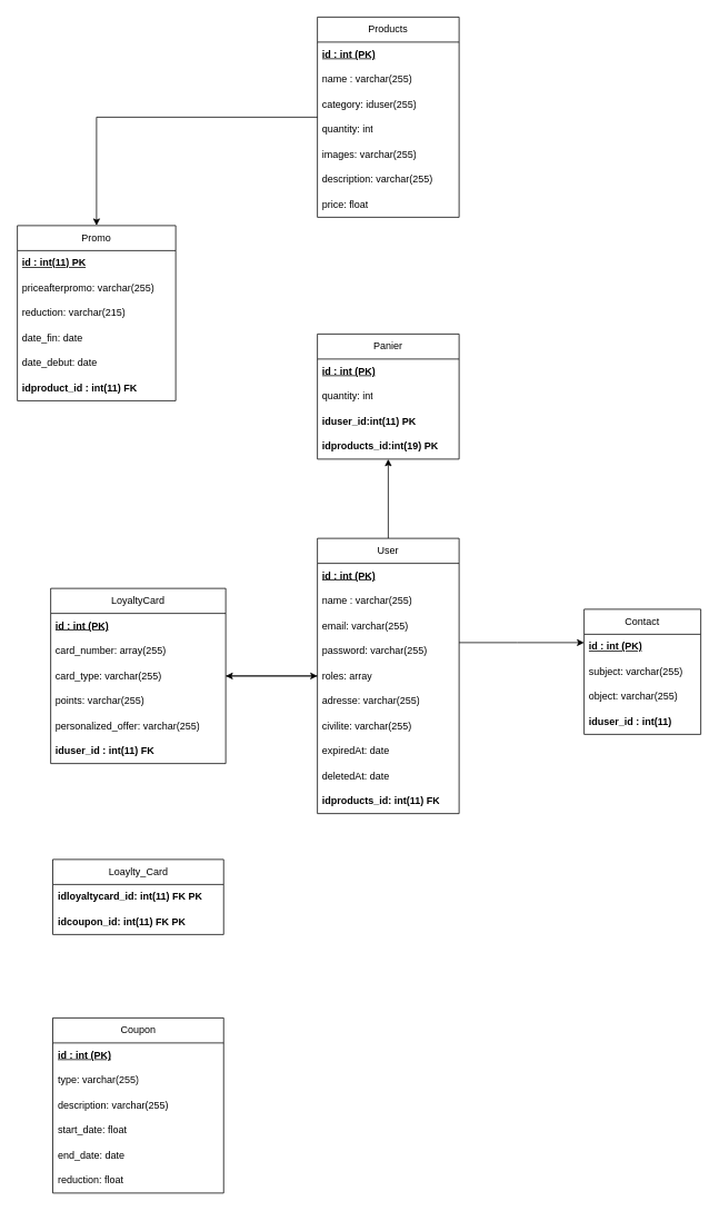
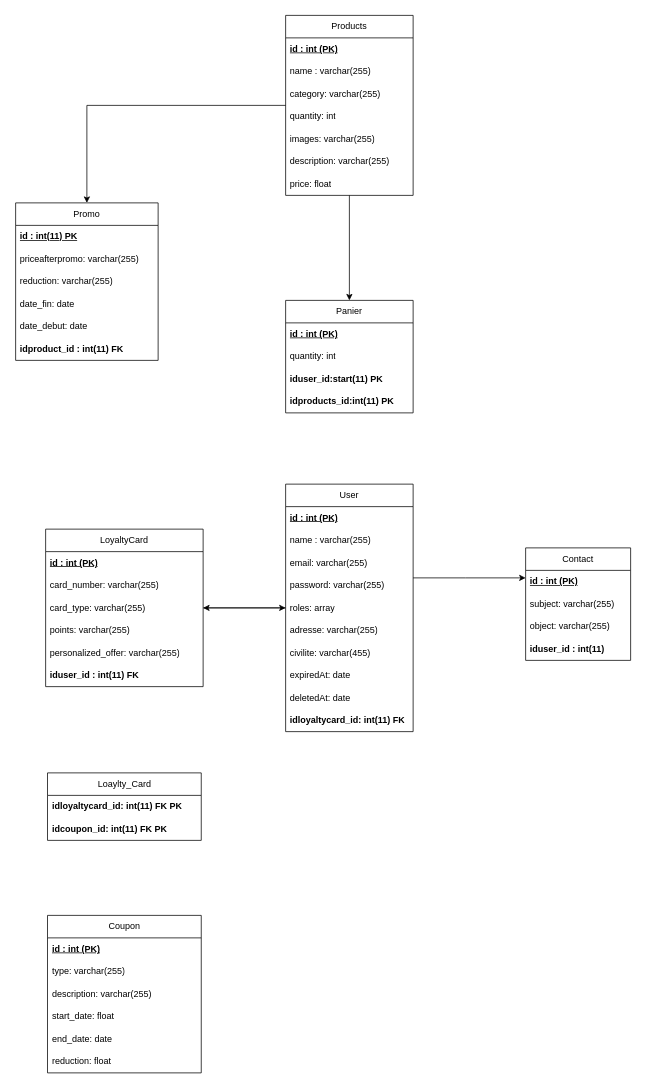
- <mxCell id="27" value="category: iduser(255)" style="text;strokeColor=none;fillColor=none;align=left;verticalAlign=middle;spacingLeft=4;spacingRight=4;overflow=hidden;points=[[0,0.5],[1,0.5]];portConstraint=eastwest;rotatable=0;whiteSpace=wrap;html=1;" parent="24" vertex="1"><mxGeometry y="90" width="170" height="30" as="geometry" /></mxCell>
+ <mxCell id="27" value="category: varchar(255)" style="text;strokeColor=none;fillColor=none;align=left;verticalAlign=middle;spacingLeft=4;spacingRight=4;overflow=hidden;points=[[0,0.5],[1,0.5]];portConstraint=eastwest;rotatable=0;whiteSpace=wrap;html=1;" parent="24" vertex="1"><mxGeometry y="90" width="170" height="30" as="geometry" /></mxCell>
+ <mxCell id="22" style="edgeStyle=orthogonalEdgeStyle;rounded=0;orthogonalLoop=1;jettySize=auto;html=1;" parent="1" source="24" target="52" edge="1"><mxGeometry relative="1" as="geometry" /></mxCell>
- <mxCell id="35" value="reduction: varchar(215)" style="text;strokeColor=none;fillColor=none;align=left;verticalAlign=middle;spacingLeft=4;spacingRight=4;overflow=hidden;points=[[0,0.5],[1,0.5]];portConstraint=eastwest;rotatable=0;whiteSpace=wrap;html=1;" parent="32" vertex="1"><mxGeometry y="90" width="190" height="30" as="geometry" /></mxCell>
+ <mxCell id="35" value="reduction: varchar(255)" style="text;strokeColor=none;fillColor=none;align=left;verticalAlign=middle;spacingLeft=4;spacingRight=4;overflow=hidden;points=[[0,0.5],[1,0.5]];portConstraint=eastwest;rotatable=0;whiteSpace=wrap;html=1;" parent="32" vertex="1"><mxGeometry y="90" width="190" height="30" as="geometry" /></mxCell>
- <mxCell id="55" value="iduser_id:int(11) PK" style="text;strokeColor=none;fillColor=none;align=left;verticalAlign=middle;spacingLeft=4;spacingRight=4;overflow=hidden;points=[[0,0.5],[1,0.5]];portConstraint=eastwest;rotatable=0;whiteSpace=wrap;html=1;fontStyle=1" parent="52" vertex="1"><mxGeometry y="90" width="170" height="30" as="geometry" /></mxCell>
+ <mxCell id="55" value="iduser_id:start(11) PK" style="text;strokeColor=none;fillColor=none;align=left;verticalAlign=middle;spacingLeft=4;spacingRight=4;overflow=hidden;points=[[0,0.5],[1,0.5]];portConstraint=eastwest;rotatable=0;whiteSpace=wrap;html=1;fontStyle=1" parent="52" vertex="1"><mxGeometry y="90" width="170" height="30" as="geometry" /></mxCell>
- <mxCell id="56" value="idproducts_id:int(19) PK" style="text;strokeColor=none;fillColor=none;align=left;verticalAlign=middle;spacingLeft=4;spacingRight=4;overflow=hidden;points=[[0,0.5],[1,0.5]];portConstraint=eastwest;rotatable=0;whiteSpace=wrap;html=1;fontStyle=1" parent="52" vertex="1"><mxGeometry y="120" width="170" height="30" as="geometry" /></mxCell>
+ <mxCell id="56" value="idproducts_id:int(11) PK" style="text;strokeColor=none;fillColor=none;align=left;verticalAlign=middle;spacingLeft=4;spacingRight=4;overflow=hidden;points=[[0,0.5],[1,0.5]];portConstraint=eastwest;rotatable=0;whiteSpace=wrap;html=1;fontStyle=1" parent="52" vertex="1"><mxGeometry y="120" width="170" height="30" as="geometry" /></mxCell>
- <mxCell id="40" style="edgeStyle=orthogonalEdgeStyle;rounded=0;orthogonalLoop=1;jettySize=auto;html=1;" parent="1" source="41" target="52" edge="1"><mxGeometry relative="1" as="geometry" /></mxCell>
- <mxCell id="17" value="card_number: array(255)" style="text;strokeColor=none;fillColor=none;align=left;verticalAlign=middle;spacingLeft=4;spacingRight=4;overflow=hidden;points=[[0,0.5],[1,0.5]];portConstraint=eastwest;rotatable=0;whiteSpace=wrap;html=1;" parent="15" vertex="1"><mxGeometry y="60" width="210" height="30" as="geometry" /></mxCell>
+ <mxCell id="17" value="card_number: varchar(255)" style="text;strokeColor=none;fillColor=none;align=left;verticalAlign=middle;spacingLeft=4;spacingRight=4;overflow=hidden;points=[[0,0.5],[1,0.5]];portConstraint=eastwest;rotatable=0;whiteSpace=wrap;html=1;" parent="15" vertex="1"><mxGeometry y="60" width="210" height="30" as="geometry" /></mxCell>
- <mxCell id="48" value="civilite: varchar(255)" style="text;strokeColor=none;fillColor=none;align=left;verticalAlign=middle;spacingLeft=4;spacingRight=4;overflow=hidden;points=[[0,0.5],[1,0.5]];portConstraint=eastwest;rotatable=0;whiteSpace=wrap;html=1;" parent="41" vertex="1"><mxGeometry y="210" width="170" height="30" as="geometry" /></mxCell>
+ <mxCell id="48" value="civilite: varchar(455)" style="text;strokeColor=none;fillColor=none;align=left;verticalAlign=middle;spacingLeft=4;spacingRight=4;overflow=hidden;points=[[0,0.5],[1,0.5]];portConstraint=eastwest;rotatable=0;whiteSpace=wrap;html=1;" parent="41" vertex="1"><mxGeometry y="210" width="170" height="30" as="geometry" /></mxCell>
- <mxCell id="51" value="idproducts_id: int(11) FK" style="text;strokeColor=none;fillColor=none;align=left;verticalAlign=middle;spacingLeft=4;spacingRight=4;overflow=hidden;points=[[0,0.5],[1,0.5]];portConstraint=eastwest;rotatable=0;whiteSpace=wrap;html=1;fontStyle=1" parent="41" vertex="1"><mxGeometry y="300" width="170" height="30" as="geometry" /></mxCell>
+ <mxCell id="51" value="idloyaltycard_id: int(11) FK" style="text;strokeColor=none;fillColor=none;align=left;verticalAlign=middle;spacingLeft=4;spacingRight=4;overflow=hidden;points=[[0,0.5],[1,0.5]];portConstraint=eastwest;rotatable=0;whiteSpace=wrap;html=1;fontStyle=1" parent="41" vertex="1"><mxGeometry y="300" width="170" height="30" as="geometry" /></mxCell>
